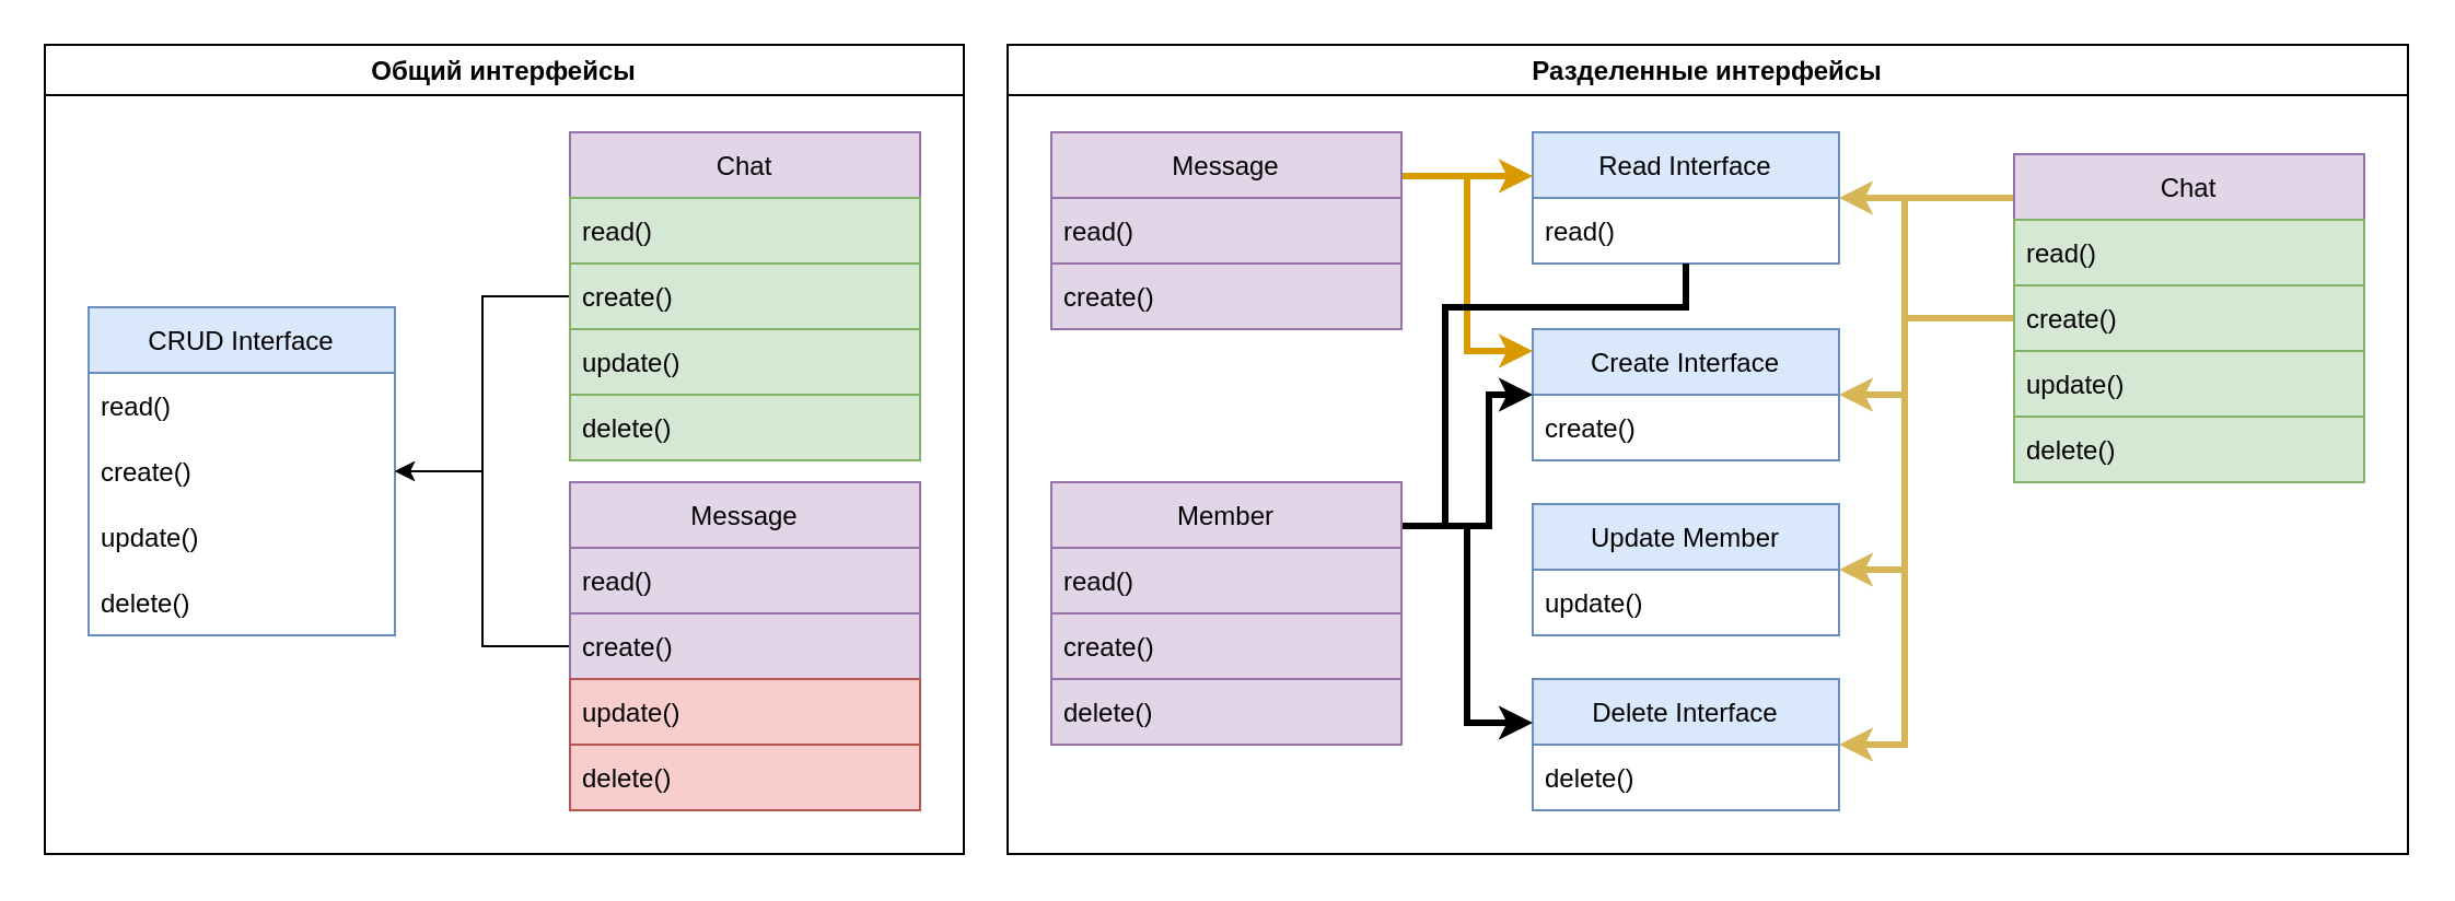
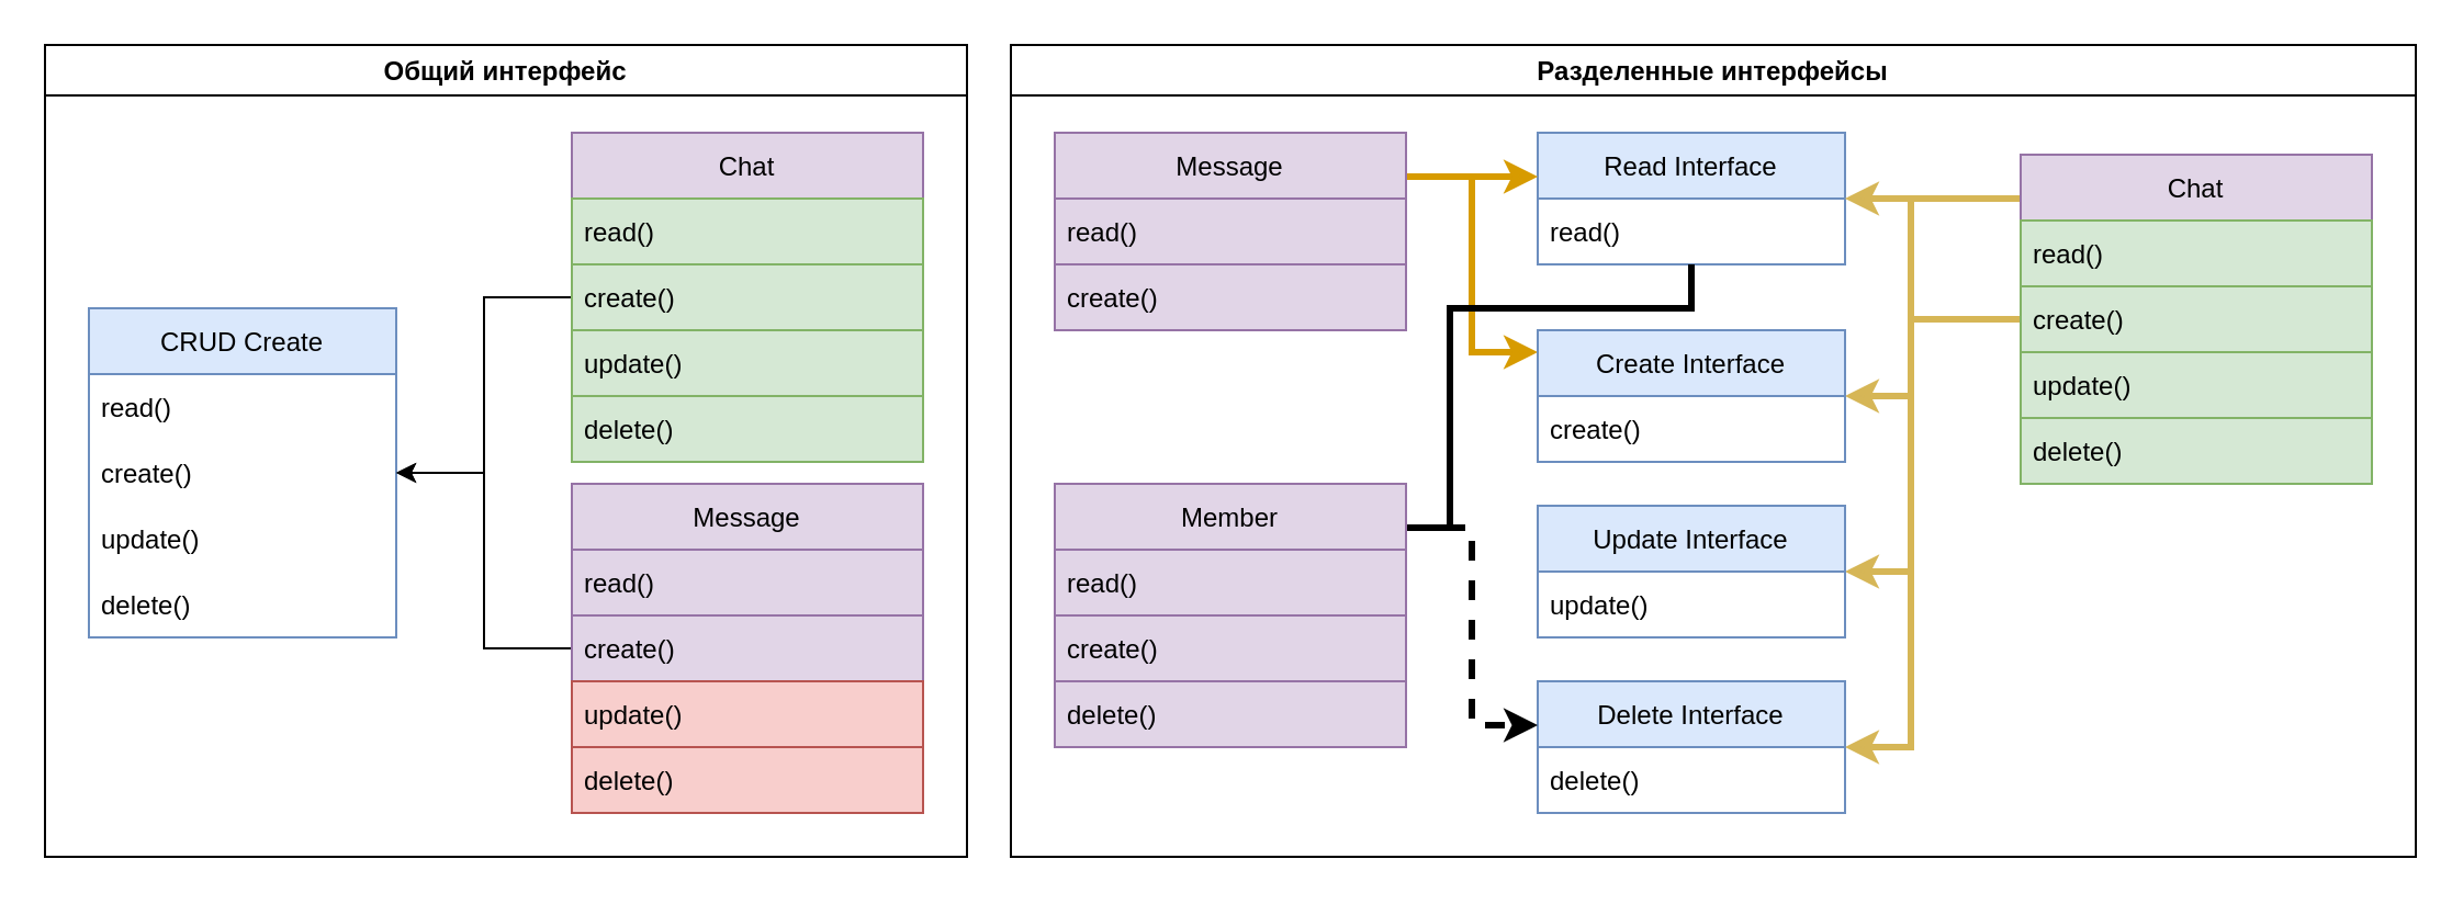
- <mxCell id="48" value="Общий интерфейсы" style="swimlane;" vertex="1" parent="1"><mxGeometry x="20" width="420" height="370" as="geometry" y="20" /></mxCell>
+ <mxCell id="48" value="Общий интерфейс" style="swimlane;" vertex="1" parent="1"><mxGeometry x="20" width="420" height="370" as="geometry" y="20" /></mxCell>
- <mxCell id="2" value="CRUD Interface" style="swimlane;fontStyle=0;childLayout=stackLayout;horizontal=1;startSize=30;horizontalStack=0;resizeParent=1;resizeParentMax=0;resizeLast=0;collapsible=1;marginBottom=0;fillColor=#dae8fc;strokeColor=#6c8ebf;" vertex="1" parent="1"><mxGeometry x="40" y="140" width="140" height="150" as="geometry" /></mxCell>
+ <mxCell id="2" value="CRUD Create" style="swimlane;fontStyle=0;childLayout=stackLayout;horizontal=1;startSize=30;horizontalStack=0;resizeParent=1;resizeParentMax=0;resizeLast=0;collapsible=1;marginBottom=0;fillColor=#dae8fc;strokeColor=#6c8ebf;" vertex="1" parent="1"><mxGeometry x="40" y="140" width="140" height="150" as="geometry" /></mxCell>
- <mxCell id="42" style="edgeStyle=orthogonalEdgeStyle;rounded=0;orthogonalLoop=1;jettySize=auto;html=1;strokeWidth=3;" edge="1" parent="1" source="44" target="35"><mxGeometry relative="1" as="geometry"><Array as="points"><mxPoint x="680" y="240" /><mxPoint x="680" y="180" /></Array></mxGeometry></mxCell>
- <mxCell id="37" value="Update Member" style="swimlane;fontStyle=0;childLayout=stackLayout;horizontal=1;startSize=30;horizontalStack=0;resizeParent=1;resizeParentMax=0;resizeLast=0;collapsible=1;marginBottom=0;fillColor=#dae8fc;strokeColor=#6c8ebf;" vertex="1" parent="1"><mxGeometry x="700" y="230" width="140" height="60" as="geometry" /></mxCell>
+ <mxCell id="37" value="Update Interface" style="swimlane;fontStyle=0;childLayout=stackLayout;horizontal=1;startSize=30;horizontalStack=0;resizeParent=1;resizeParentMax=0;resizeLast=0;collapsible=1;marginBottom=0;fillColor=#dae8fc;strokeColor=#6c8ebf;" vertex="1" parent="1"><mxGeometry x="700" y="230" width="140" height="60" as="geometry" /></mxCell>
- <mxCell id="43" style="edgeStyle=orthogonalEdgeStyle;rounded=0;orthogonalLoop=1;jettySize=auto;html=1;strokeWidth=3;" edge="1" parent="1" source="44" target="39"><mxGeometry relative="1" as="geometry"><Array as="points"><mxPoint x="670" y="240" /><mxPoint x="670" y="330" /></Array></mxGeometry></mxCell>
+ <mxCell id="43" style="edgeStyle=orthogonalEdgeStyle;rounded=0;orthogonalLoop=1;jettySize=auto;html=1;strokeWidth=3;dashed=1;" edge="1" parent="1" source="44" target="39"><mxGeometry relative="1" as="geometry"><Array as="points"><mxPoint x="670" y="240" /><mxPoint x="670" y="330" /></Array></mxGeometry></mxCell>
